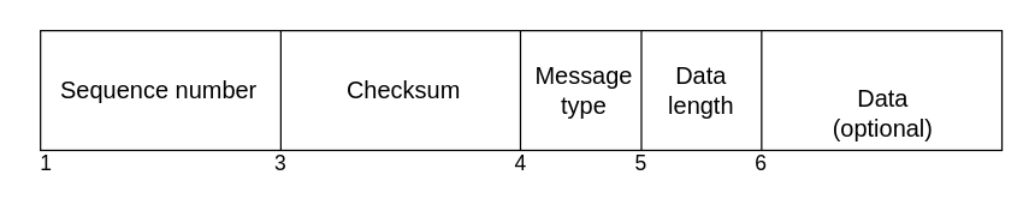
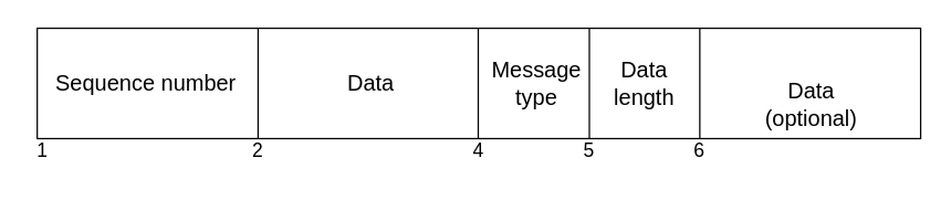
- <mxCell id="8" value="&lt;font style=&quot;font-size: 16px;&quot;&gt;Checksum&lt;/font&gt;" style="text;html=1;strokeColor=none;fillColor=none;align=center;verticalAlign=middle;whiteSpace=wrap;rounded=0;" vertex="1" parent="1"><mxGeometry x="183" y="45" width="170" height="30" as="geometry" /></mxCell>
+ <mxCell id="8" value="&lt;font style=&quot;font-size: 16px;&quot;&gt;Data&lt;/font&gt;" style="text;html=1;strokeColor=none;fillColor=none;align=center;verticalAlign=middle;whiteSpace=wrap;rounded=0;" vertex="1" parent="1"><mxGeometry x="183" y="45" width="170" height="30" as="geometry" /></mxCell>
- <mxCell id="13" value="&lt;font style=&quot;font-size: 14px;&quot;&gt;3&lt;/font&gt;" style="text;html=1;strokeColor=none;fillColor=none;align=center;verticalAlign=middle;whiteSpace=wrap;rounded=0;fontSize=18;" vertex="1" parent="1"><mxGeometry x="176" y="93" width="20" height="30" as="geometry" /></mxCell>
+ <mxCell id="13" value="&lt;font style=&quot;font-size: 14px;&quot;&gt;2&lt;/font&gt;" style="text;html=1;strokeColor=none;fillColor=none;align=center;verticalAlign=middle;whiteSpace=wrap;rounded=0;fontSize=18;" vertex="1" parent="1"><mxGeometry x="176" y="93" width="20" height="30" as="geometry" /></mxCell>
